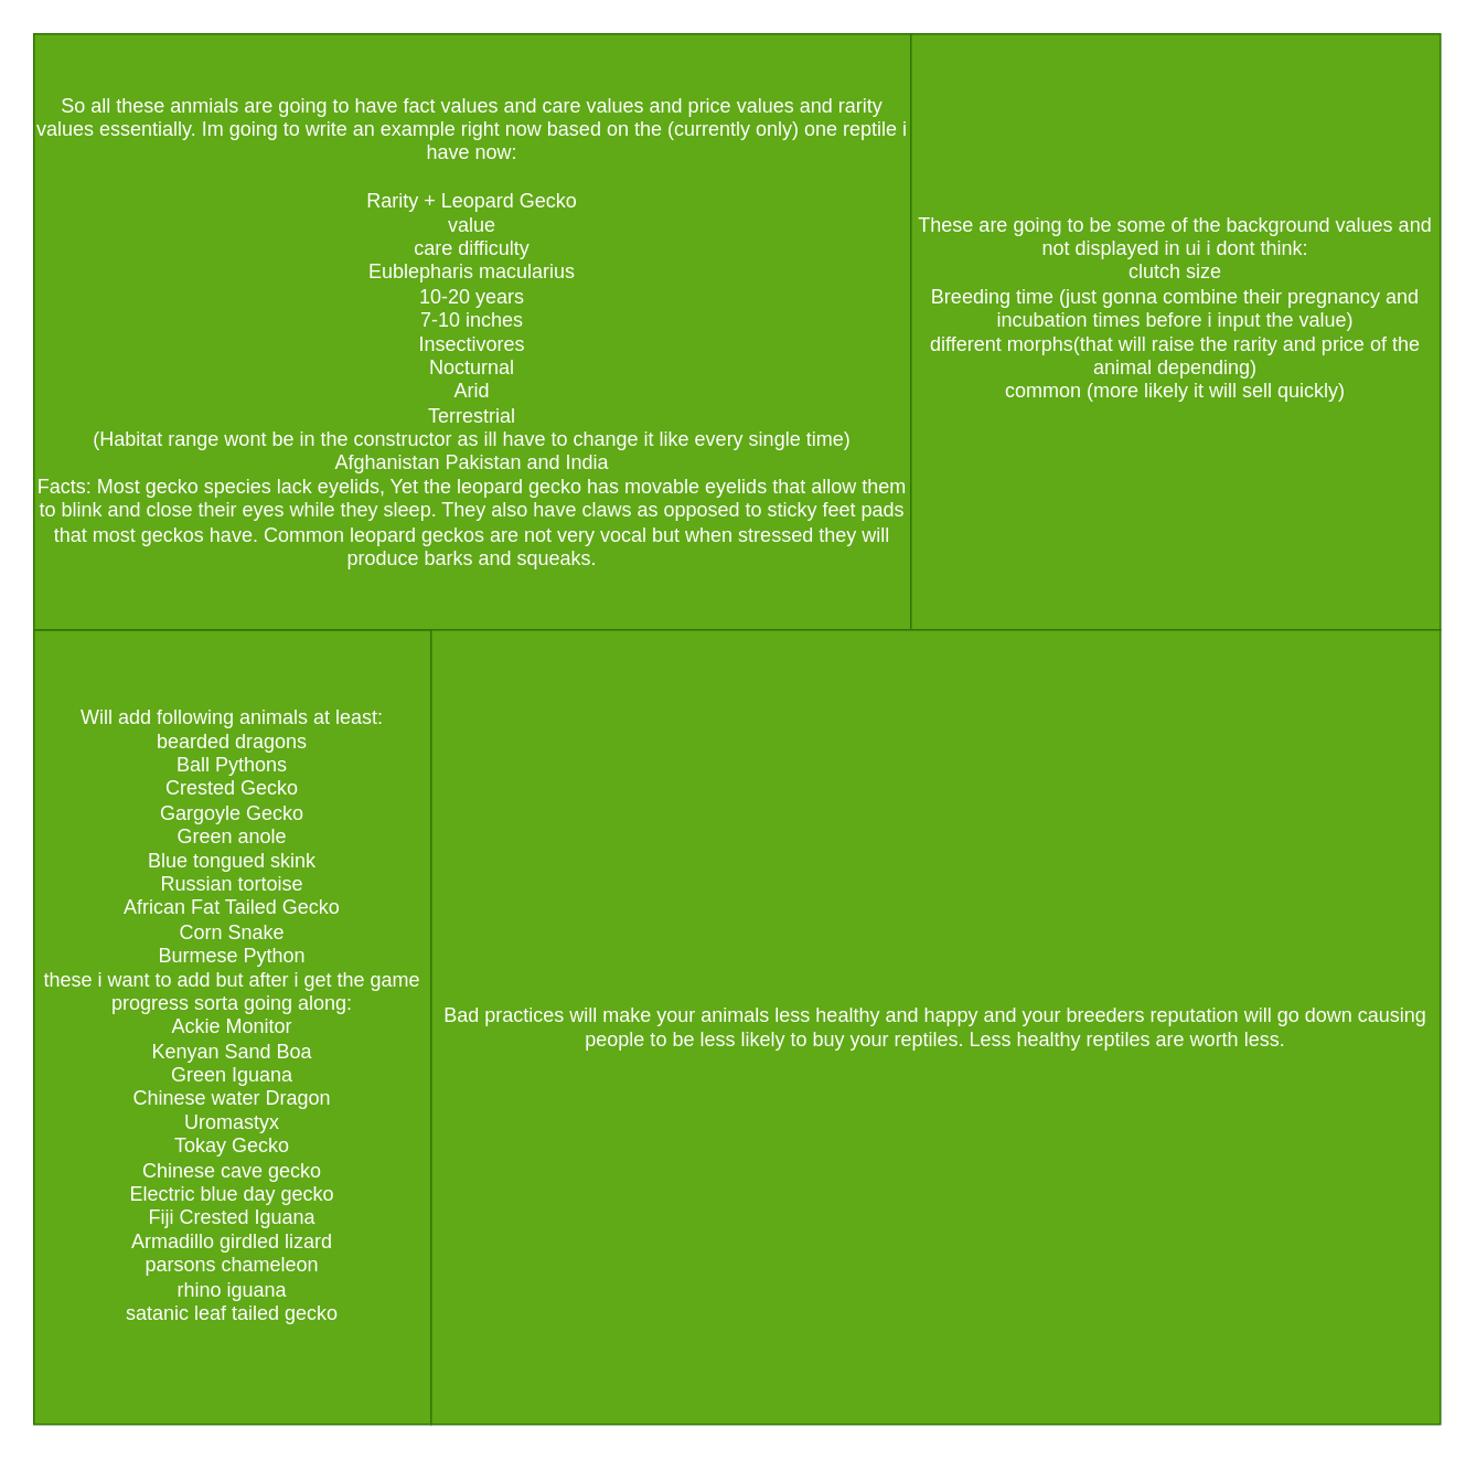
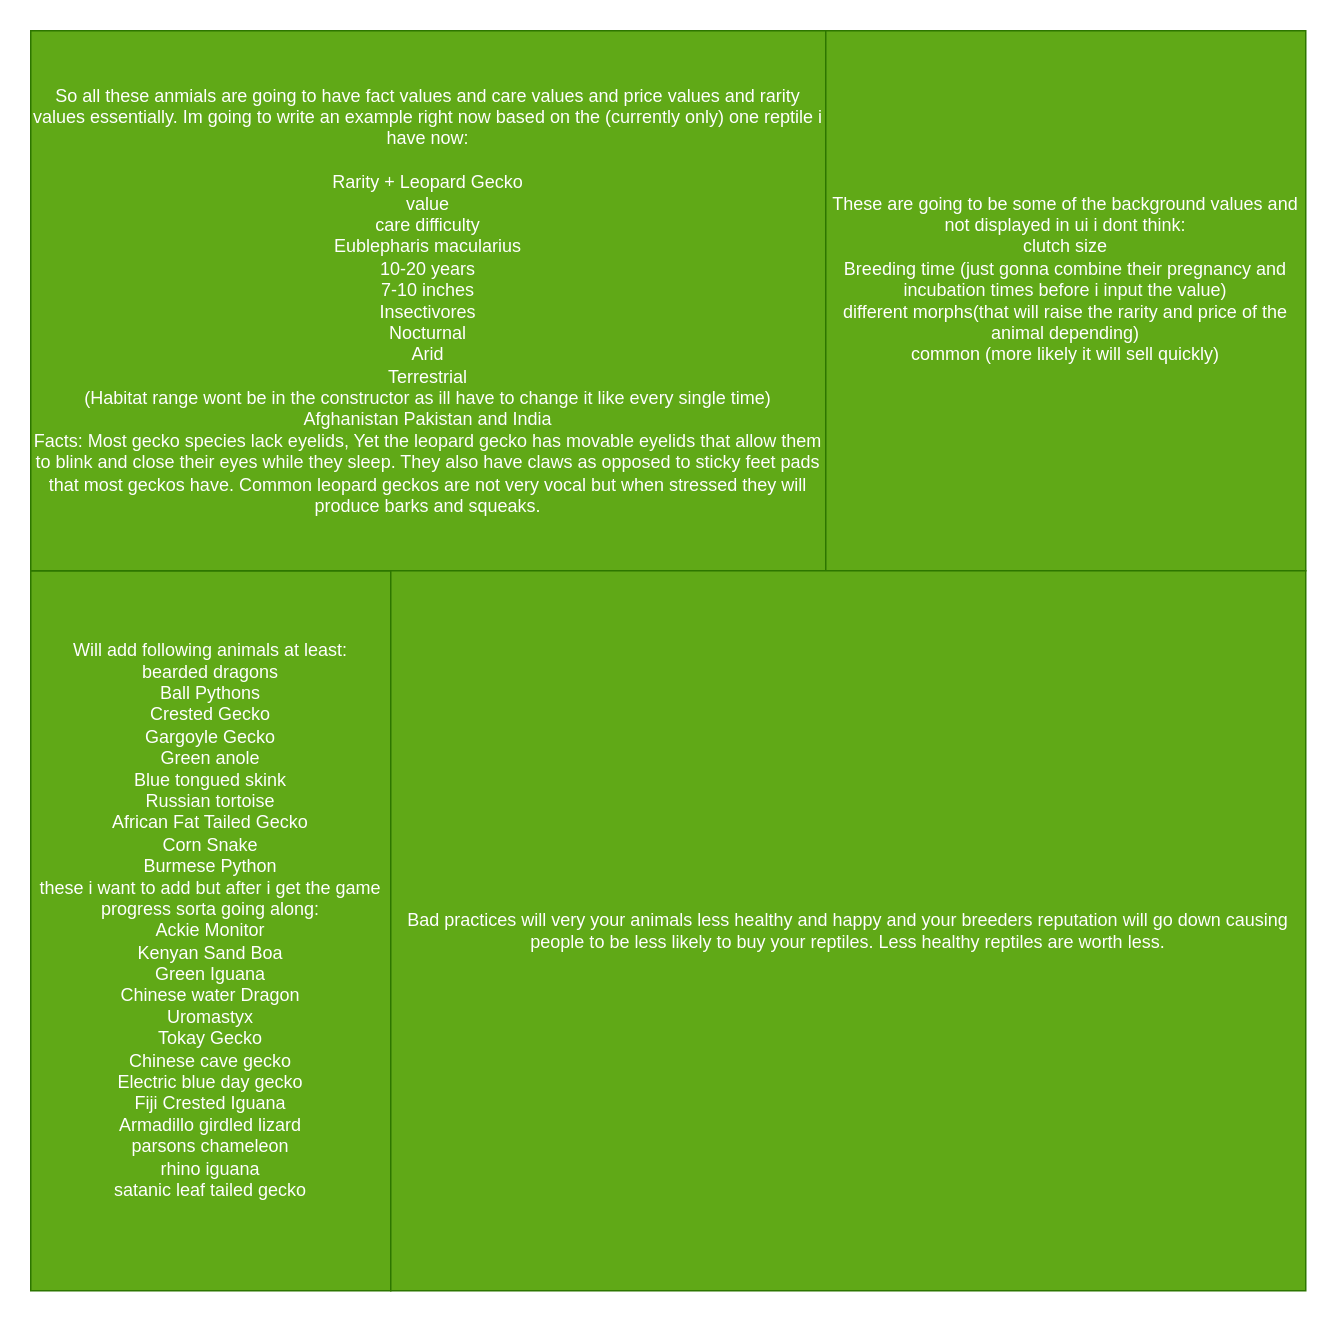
- <mxCell id="5" value="Bad practices will make your animals less healthy and happy and your breeders reputation will go down causing people to be less likely to buy your reptiles. Less healthy reptiles are worth less. " style="text;html=1;strokeColor=#2D7600;fillColor=#60a917;align=center;verticalAlign=middle;whiteSpace=wrap;rounded=0;fontColor=#ffffff;" vertex="1" parent="1"><mxGeometry x="260" y="380" width="610" height="480" as="geometry" /></mxCell>
+ <mxCell id="5" value="Bad practices will very your animals less healthy and happy and your breeders reputation will go down causing people to be less likely to buy your reptiles. Less healthy reptiles are worth less. " style="text;html=1;strokeColor=#2D7600;fillColor=#60a917;align=center;verticalAlign=middle;whiteSpace=wrap;rounded=0;fontColor=#ffffff;" vertex="1" parent="1"><mxGeometry x="260" y="380" width="610" height="480" as="geometry" /></mxCell>
